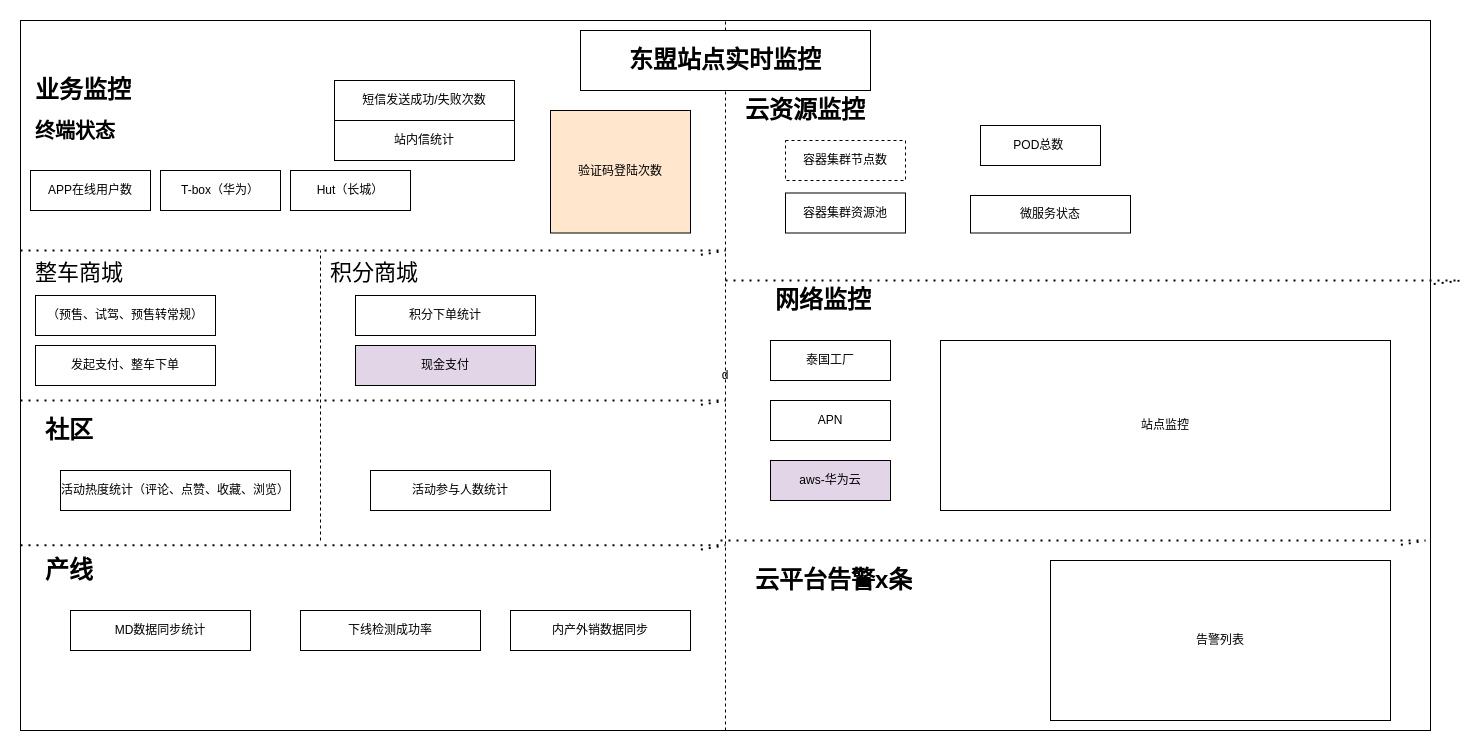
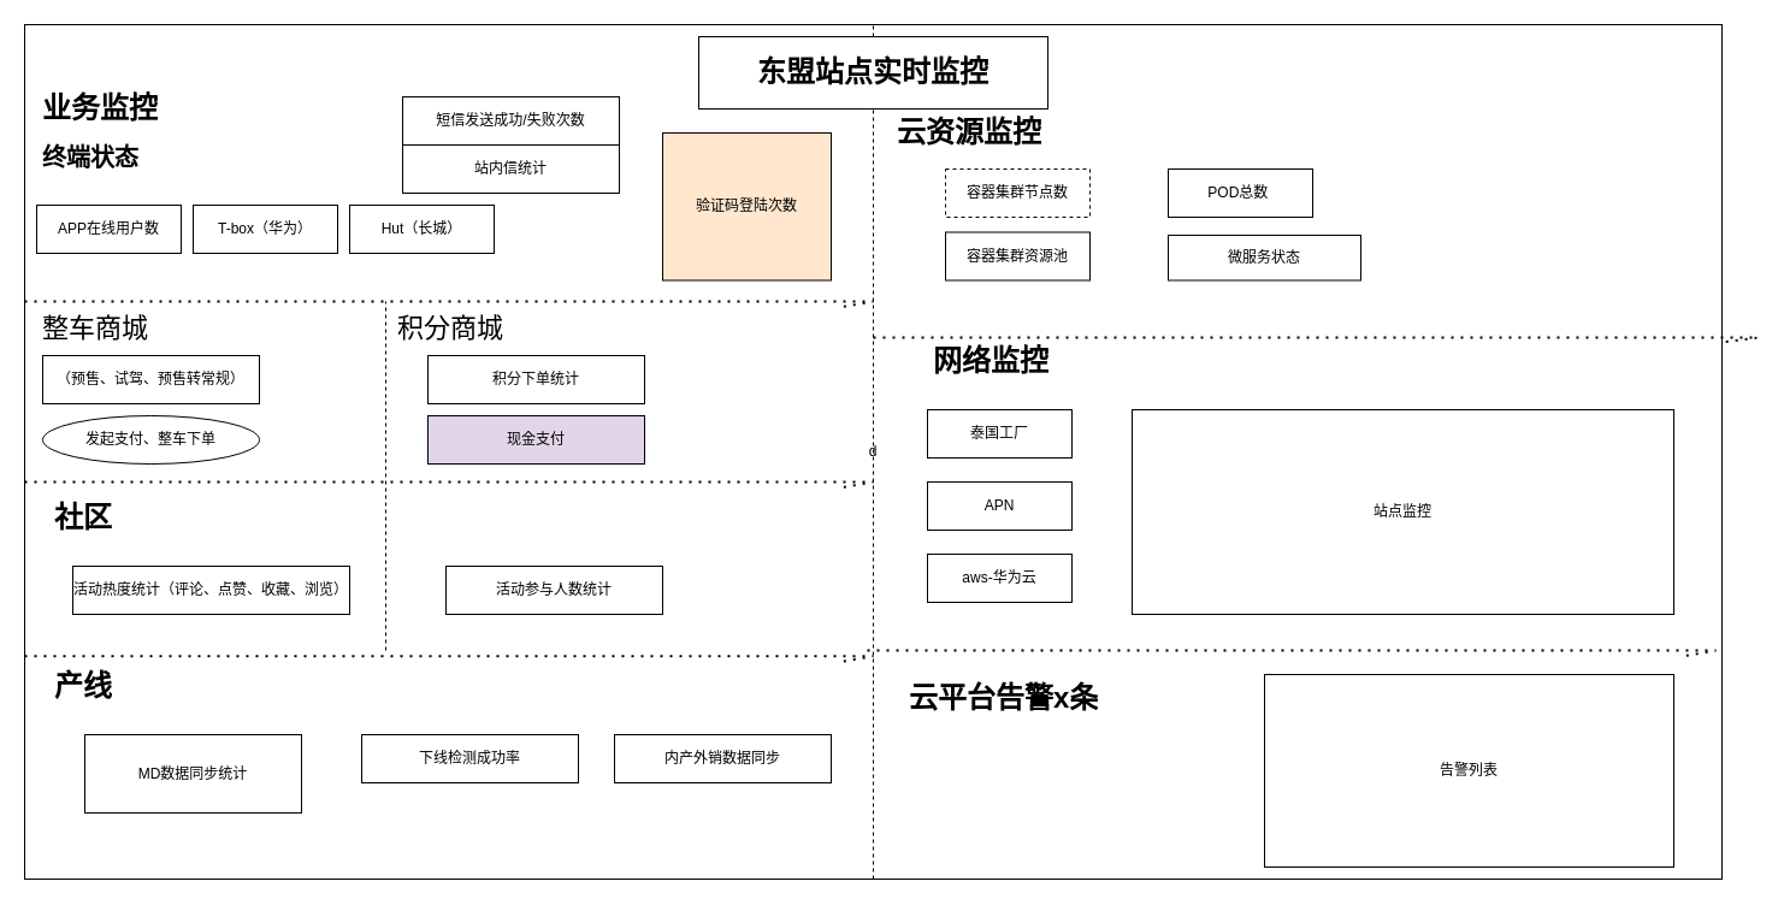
- <mxCell id="6" value="POD总数&lt;span style=&quot;white-space: pre&quot;&gt; &lt;/span&gt;" style="rounded=0;whiteSpace=wrap;html=1;" parent="1" vertex="1"><mxGeometry x="980" y="125" width="120" height="40" as="geometry" /></mxCell>
+ <mxCell id="6" value="POD总数&lt;span style=&quot;white-space: pre&quot;&gt; &lt;/span&gt;" style="rounded=0;whiteSpace=wrap;html=1;" parent="1" vertex="1"><mxGeometry x="970" y="140" width="120" height="40" as="geometry" /></mxCell>
- <mxCell id="35" value="发起支付、整车下单" style="rounded=0;whiteSpace=wrap;html=1;" parent="1" vertex="1"><mxGeometry x="35" y="345" width="180" height="40" as="geometry" /></mxCell>
+ <mxCell id="35" value="发起支付、整车下单" style="ellipse;whiteSpace=wrap;html=1;" parent="1" vertex="1"><mxGeometry x="35" y="345" width="180" height="40" as="geometry" /></mxCell>
- <mxCell id="15" value="aws-华为云" style="rounded=0;whiteSpace=wrap;html=1;fillColor=#e1d5e7;" parent="1" vertex="1"><mxGeometry x="770" y="460" width="120" height="40" as="geometry" /></mxCell>
+ <mxCell id="15" value="aws-华为云" style="rounded=0;whiteSpace=wrap;html=1;" parent="1" vertex="1"><mxGeometry x="770" y="460" width="120" height="40" as="geometry" /></mxCell>
- <mxCell id="44" value="MD数据同步统计" style="rounded=0;whiteSpace=wrap;html=1;" vertex="1" parent="1"><mxGeometry x="70" y="610" width="180" height="40" as="geometry" /></mxCell>
+ <mxCell id="44" value="MD数据同步统计" style="rounded=0;whiteSpace=wrap;html=1;" vertex="1" parent="1"><mxGeometry x="70" y="610" width="180" height="65" as="geometry" /></mxCell>
